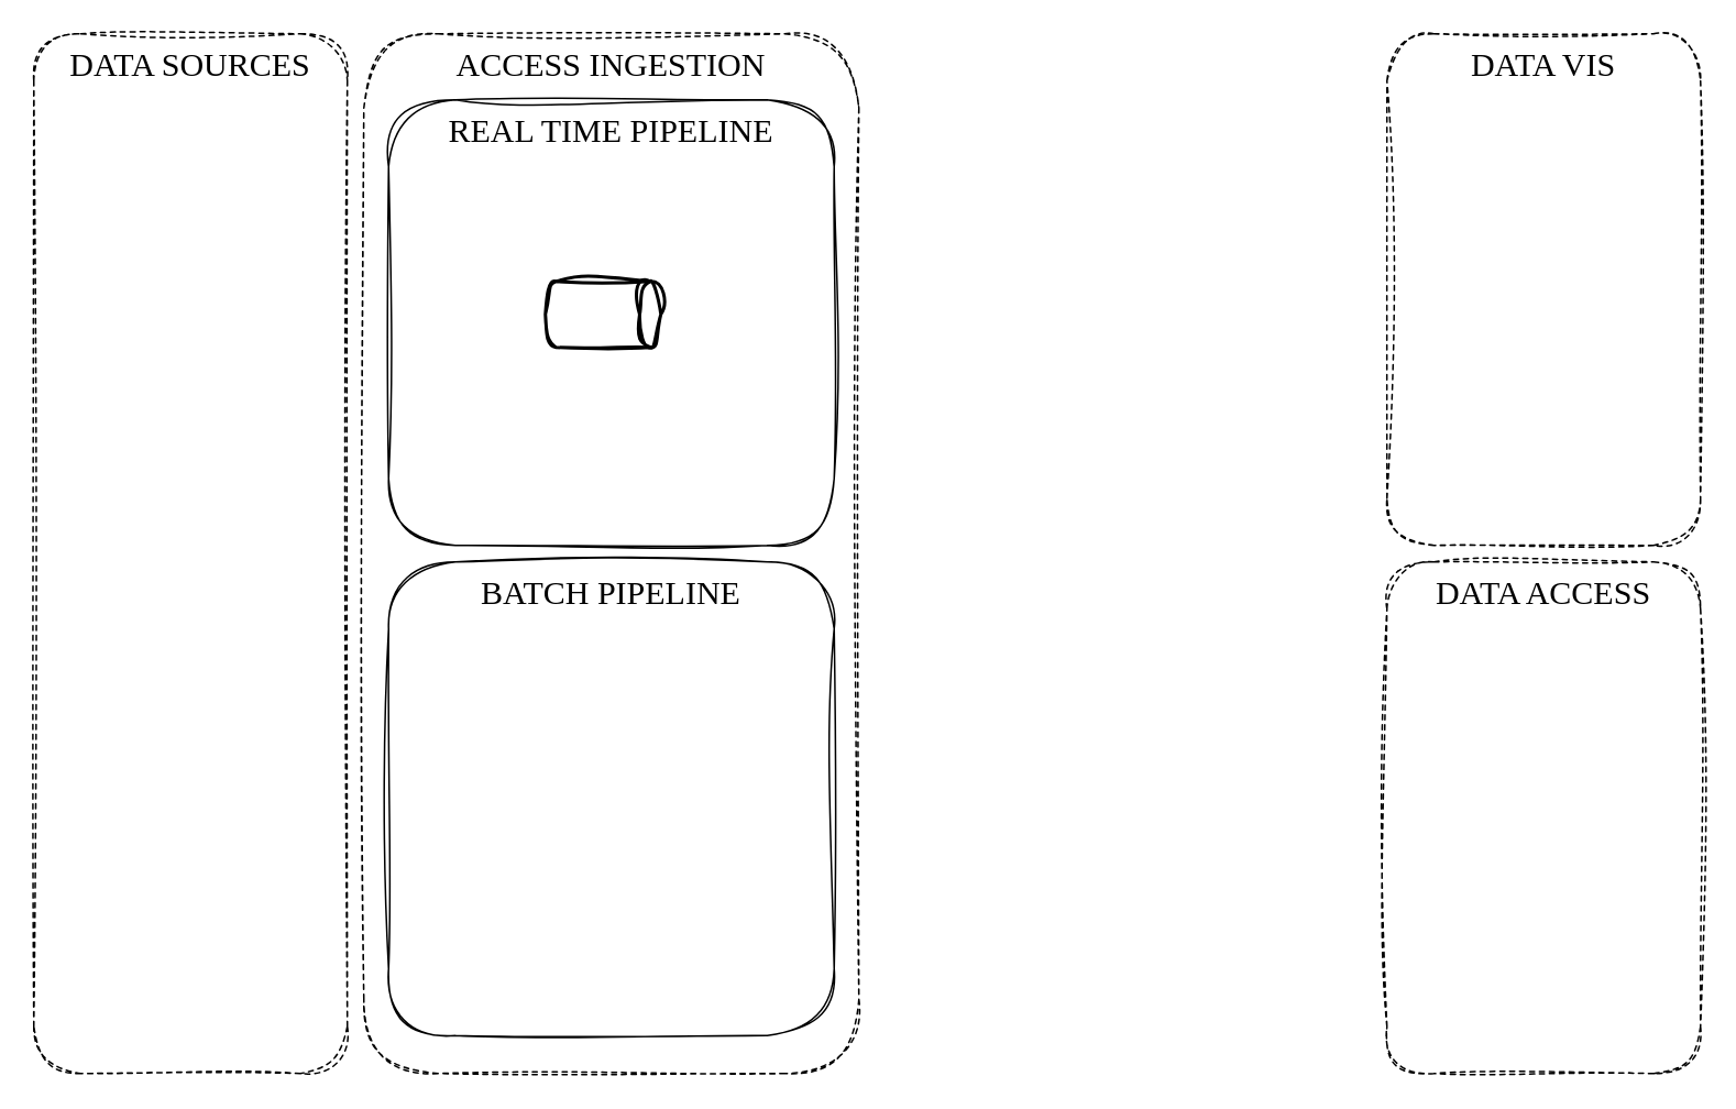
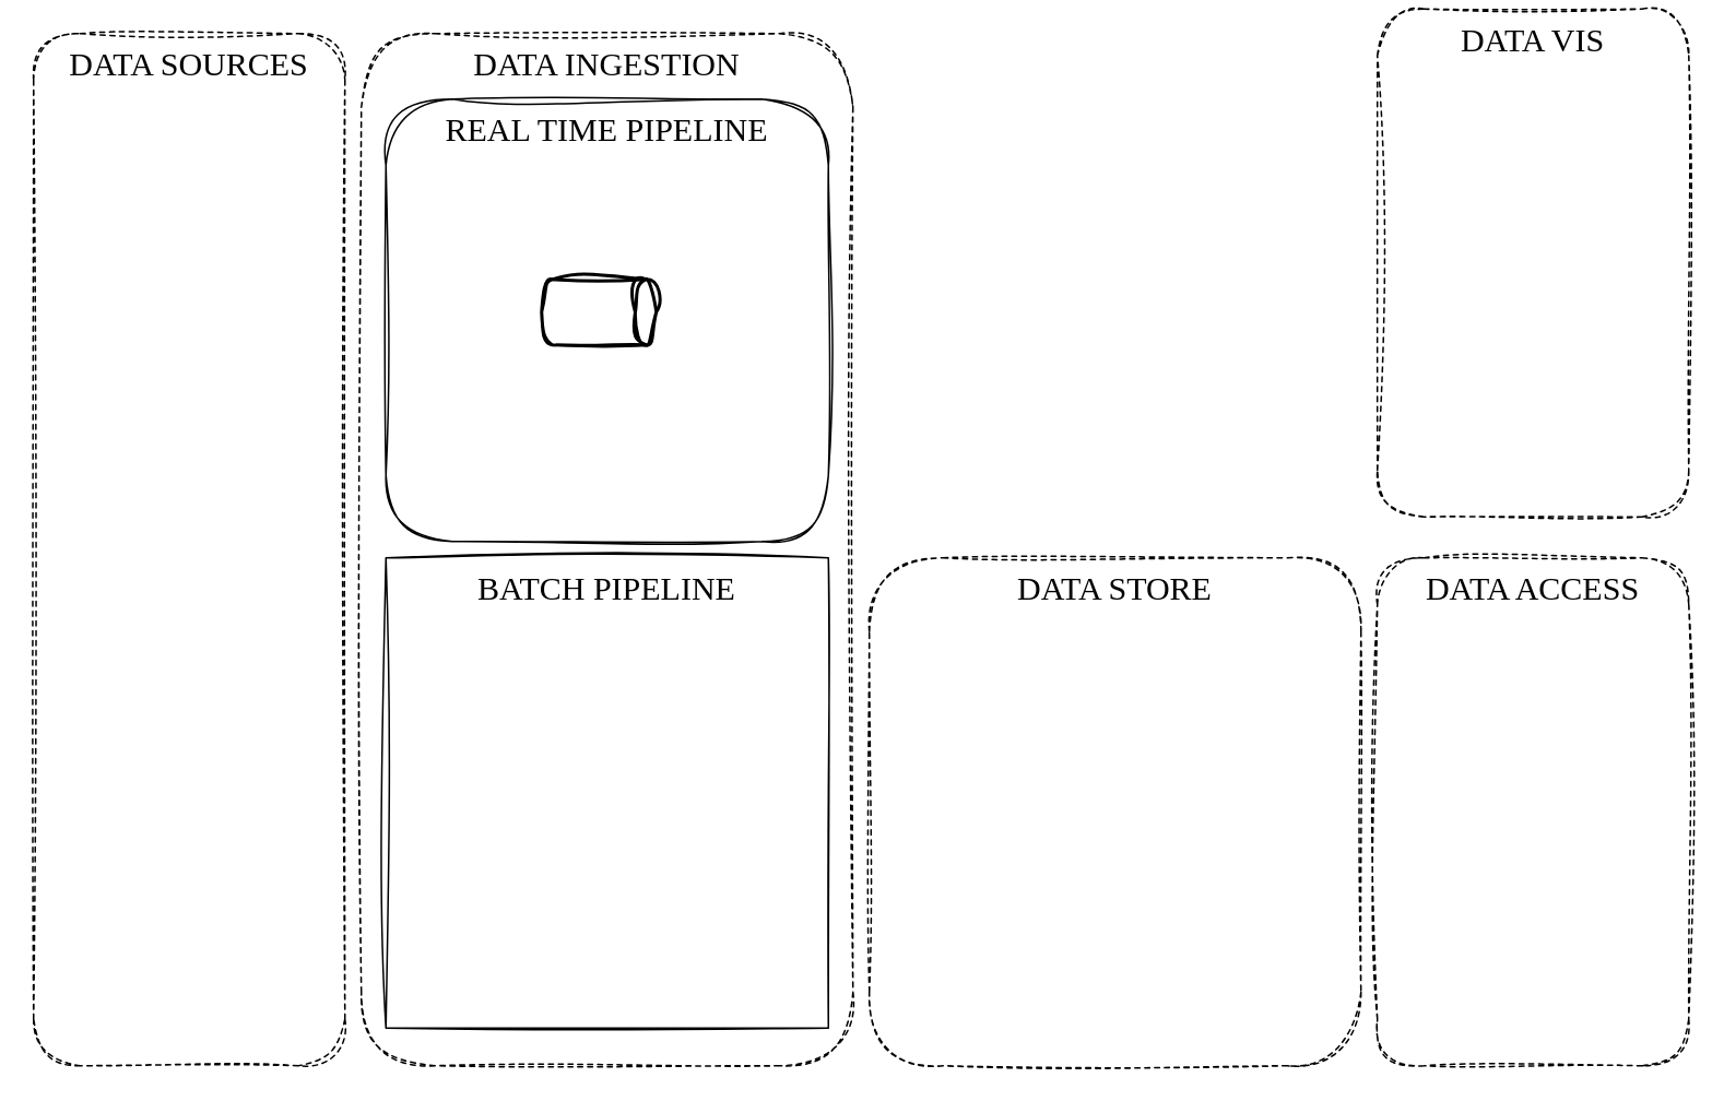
- <mxCell id="3" value="&lt;div style=&quot;text-align: justify;&quot;&gt;&lt;span style=&quot;background-color: initial;&quot;&gt;ACCESS INGESTION&lt;/span&gt;&lt;/div&gt;" style="rounded=1;whiteSpace=wrap;html=1;sketch=1;hachureGap=4;jiggle=2;curveFitting=1;fontFamily=Architects Daughter;fontSource=https%3A%2F%2Ffonts.googleapis.com%2Fcss%3Ffamily%3DArchitects%2BDaughter;fontSize=20;dashed=1;imageVerticalAlign=middle;fillColor=none;horizontal=1;verticalAlign=top;" vertex="1" parent="1"><mxGeometry x="220" y="20" width="300" height="630" as="geometry" /></mxCell>
+ <mxCell id="3" value="&lt;div style=&quot;text-align: justify;&quot;&gt;&lt;span style=&quot;background-color: initial;&quot;&gt;DATA INGESTION&lt;/span&gt;&lt;/div&gt;" style="rounded=1;whiteSpace=wrap;html=1;sketch=1;hachureGap=4;jiggle=2;curveFitting=1;fontFamily=Architects Daughter;fontSource=https%3A%2F%2Ffonts.googleapis.com%2Fcss%3Ffamily%3DArchitects%2BDaughter;fontSize=20;dashed=1;imageVerticalAlign=middle;fillColor=none;horizontal=1;verticalAlign=top;" vertex="1" parent="1"><mxGeometry x="220" y="20" width="300" height="630" as="geometry" /></mxCell>
- <mxCell id="8" value="&lt;div style=&quot;text-align: justify;&quot;&gt;&lt;span style=&quot;background-color: initial;&quot;&gt;DATA VIS&lt;/span&gt;&lt;/div&gt;" style="rounded=1;whiteSpace=wrap;html=1;sketch=1;hachureGap=4;jiggle=2;curveFitting=1;fontFamily=Architects Daughter;fontSource=https%3A%2F%2Ffonts.googleapis.com%2Fcss%3Ffamily%3DArchitects%2BDaughter;fontSize=20;dashed=1;imageVerticalAlign=middle;fillColor=none;horizontal=1;verticalAlign=top;" vertex="1" parent="1"><mxGeometry x="840" y="20" width="190" height="310" as="geometry" /></mxCell>
+ <mxCell id="8" value="&lt;div style=&quot;text-align: justify;&quot;&gt;&lt;span style=&quot;background-color: initial;&quot;&gt;DATA VIS&lt;/span&gt;&lt;/div&gt;" style="rounded=1;whiteSpace=wrap;html=1;sketch=1;hachureGap=4;jiggle=2;curveFitting=1;fontFamily=Architects Daughter;fontSource=https%3A%2F%2Ffonts.googleapis.com%2Fcss%3Ffamily%3DArchitects%2BDaughter;fontSize=20;dashed=1;imageVerticalAlign=middle;fillColor=none;horizontal=1;verticalAlign=top;" vertex="1" parent="1"><mxGeometry x="840" y="5" width="190" height="310" as="geometry" /></mxCell>
- <mxCell id="7" value="&lt;div style=&quot;text-align: justify;&quot;&gt;BATCH PIPELINE&lt;/div&gt;" style="rounded=1;whiteSpace=wrap;html=1;sketch=1;hachureGap=4;jiggle=2;curveFitting=1;fontFamily=Architects Daughter;fontSource=https%3A%2F%2Ffonts.googleapis.com%2Fcss%3Ffamily%3DArchitects%2BDaughter;fontSize=20;imageVerticalAlign=middle;fillColor=none;horizontal=1;verticalAlign=top;" vertex="1" parent="1"><mxGeometry x="235" y="340" width="270" height="287" as="geometry" /></mxCell>
+ <mxCell id="7" value="&lt;div style=&quot;text-align: justify;&quot;&gt;BATCH PIPELINE&lt;/div&gt;" style="whiteSpace=wrap;html=1;sketch=1;hachureGap=4;jiggle=2;curveFitting=1;fontFamily=Architects Daughter;fontSource=https%3A%2F%2Ffonts.googleapis.com%2Fcss%3Ffamily%3DArchitects%2BDaughter;fontSize=20;imageVerticalAlign=middle;fillColor=none;horizontal=1;verticalAlign=top;rounded=0;" vertex="1" parent="1"><mxGeometry x="235" y="340" width="270" height="287" as="geometry" /></mxCell>
+ <mxCell id="5" value="&lt;div style=&quot;text-align: justify;&quot;&gt;&lt;span style=&quot;background-color: initial;&quot;&gt;DATA STORE&lt;/span&gt;&lt;/div&gt;" style="rounded=1;whiteSpace=wrap;html=1;sketch=1;hachureGap=4;jiggle=2;curveFitting=1;fontFamily=Architects Daughter;fontSource=https%3A%2F%2Ffonts.googleapis.com%2Fcss%3Ffamily%3DArchitects%2BDaughter;fontSize=20;dashed=1;imageVerticalAlign=middle;fillColor=none;horizontal=1;verticalAlign=top;" vertex="1" parent="1"><mxGeometry x="530" y="340" width="300" height="310" as="geometry" /></mxCell>
